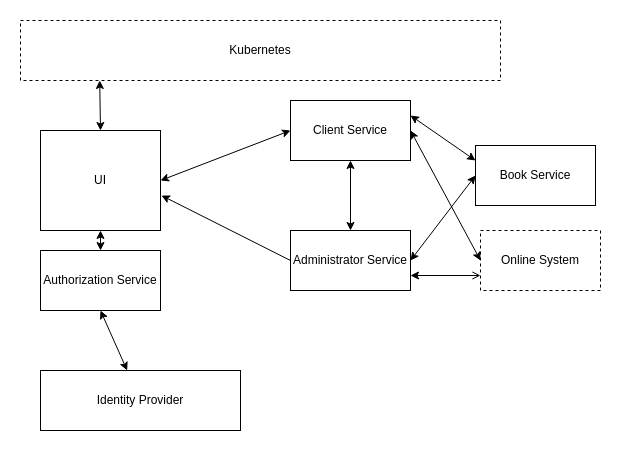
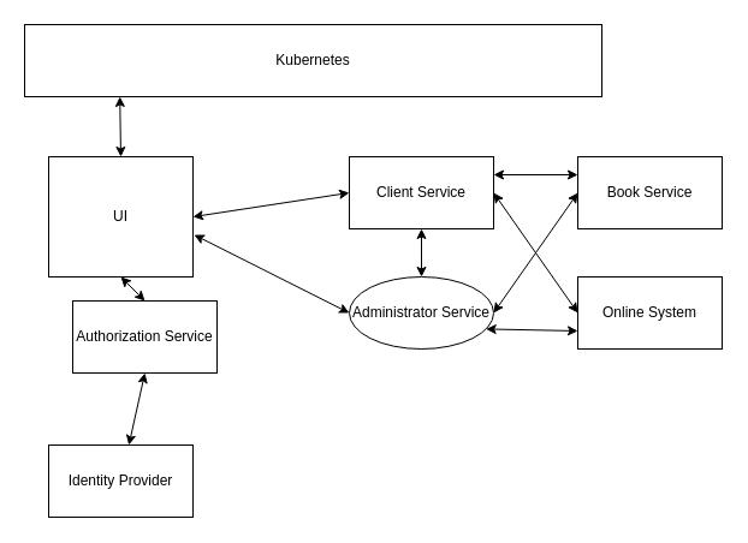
- <mxCell id="2" value="Kubernetes" style="rounded=0;whiteSpace=wrap;html=1;dashed=1;" vertex="1" parent="1"><mxGeometry x="20" y="20" width="480" height="60" as="geometry" /></mxCell>
+ <mxCell id="2" value="Kubernetes" style="rounded=0;whiteSpace=wrap;html=1;" vertex="1" parent="1"><mxGeometry x="20" y="20" width="480" height="60" as="geometry" /></mxCell>
- <mxCell id="9" value="Client Service" style="rounded=0;whiteSpace=wrap;html=1;" vertex="1" parent="1"><mxGeometry x="290" y="100" width="120" height="60" as="geometry" /></mxCell>
+ <mxCell id="9" value="Client Service" style="rounded=0;whiteSpace=wrap;html=1;" vertex="1" parent="1"><mxGeometry x="290" y="130" width="120" height="60" as="geometry" /></mxCell>
- <mxCell id="13" value="Book Service" style="rounded=0;whiteSpace=wrap;html=1;" vertex="1" parent="1"><mxGeometry x="475" y="145" width="120" height="60" as="geometry" /></mxCell>
+ <mxCell id="13" value="Book Service" style="rounded=0;whiteSpace=wrap;html=1;" vertex="1" parent="1"><mxGeometry x="480" y="130" width="120" height="60" as="geometry" /></mxCell>
- <mxCell id="12" value="" style="endArrow=none;startArrow=classic;html=1;entryX=0;entryY=0.5;entryDx=0;entryDy=0;exitX=1.008;exitY=0.65;exitDx=0;exitDy=0;exitPerimeter=0;" edge="1" parent="1" source="3" target="10"><mxGeometry width="50" height="50" relative="1" as="geometry"><mxPoint x="200" y="260" as="sourcePoint" /><mxPoint x="250" y="210" as="targetPoint" /></mxGeometry></mxCell>
+ <mxCell id="12" value="" style="endArrow=classic;startArrow=classic;html=1;entryX=0;entryY=0.5;entryDx=0;entryDy=0;exitX=1.008;exitY=0.65;exitDx=0;exitDy=0;exitPerimeter=0;" edge="1" parent="1" source="3" target="10"><mxGeometry width="50" height="50" relative="1" as="geometry"><mxPoint x="200" y="260" as="sourcePoint" /><mxPoint x="250" y="210" as="targetPoint" /></mxGeometry></mxCell>
- <mxCell id="10" value="Administrator Service" style="rounded=0;whiteSpace=wrap;html=1;" vertex="1" parent="1"><mxGeometry x="290" y="230" width="120" height="60" as="geometry" /></mxCell>
+ <mxCell id="10" value="Administrator Service" style="ellipse;whiteSpace=wrap;html=1;" vertex="1" parent="1"><mxGeometry x="290" y="230" width="120" height="60" as="geometry" /></mxCell>
- <mxCell id="17" value="Online System" style="rounded=0;whiteSpace=wrap;html=1;dashed=1;" vertex="1" parent="1"><mxGeometry x="480" y="230" width="120" height="60" as="geometry" /></mxCell>
+ <mxCell id="17" value="Online System" style="rounded=0;whiteSpace=wrap;html=1;" vertex="1" parent="1"><mxGeometry x="480" y="230" width="120" height="60" as="geometry" /></mxCell>
- <mxCell id="18" value="" style="endArrow=open;startArrow=classic;html=1;entryX=0;entryY=0.75;entryDx=0;entryDy=0;exitX=1;exitY=0.75;exitDx=0;exitDy=0;" edge="1" parent="1" source="10" target="17"><mxGeometry width="50" height="50" relative="1" as="geometry"><mxPoint x="420" y="400" as="sourcePoint" /><mxPoint x="470" y="350" as="targetPoint" /></mxGeometry></mxCell>
+ <mxCell id="18" value="" style="endArrow=classic;startArrow=classic;html=1;entryX=0;entryY=0.75;entryDx=0;entryDy=0;exitX=1;exitY=0.75;exitDx=0;exitDy=0;" edge="1" parent="1" source="10" target="17"><mxGeometry width="50" height="50" relative="1" as="geometry"><mxPoint x="420" y="400" as="sourcePoint" /><mxPoint x="470" y="350" as="targetPoint" /></mxGeometry></mxCell>
- <mxCell id="5" value="Authorization Service" style="rounded=0;whiteSpace=wrap;html=1;" vertex="1" parent="1"><mxGeometry x="40" y="250" width="120" height="60" as="geometry" /></mxCell>
+ <mxCell id="5" value="Authorization Service" style="rounded=0;whiteSpace=wrap;html=1;" vertex="1" parent="1"><mxGeometry x="60" y="250" width="120" height="60" as="geometry" /></mxCell>
- <mxCell id="4" value="Identity Provider" style="rounded=0;whiteSpace=wrap;html=1;" vertex="1" parent="1"><mxGeometry x="40" y="370" width="200" height="60" as="geometry" /></mxCell>
+ <mxCell id="4" value="Identity Provider" style="rounded=0;whiteSpace=wrap;html=1;" vertex="1" parent="1"><mxGeometry x="40" y="370" width="120" height="60" as="geometry" /></mxCell>
